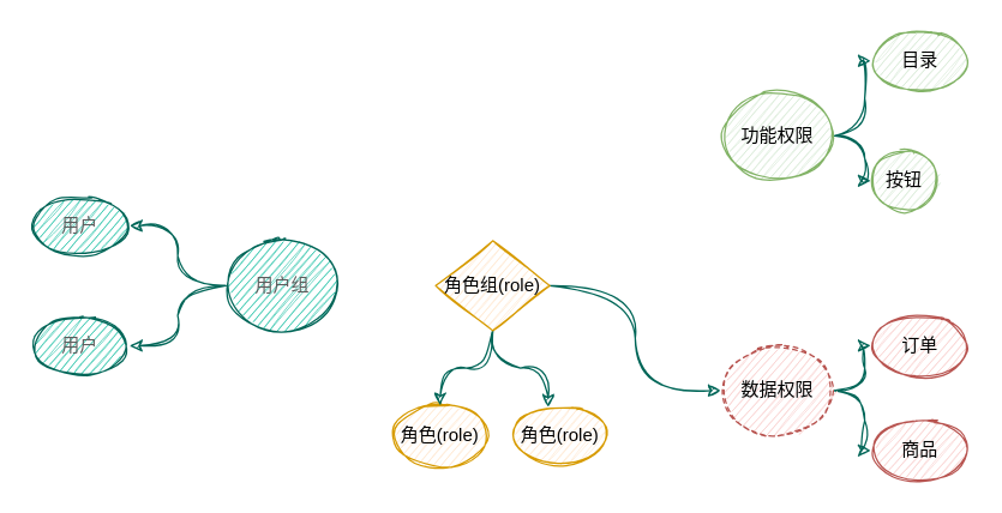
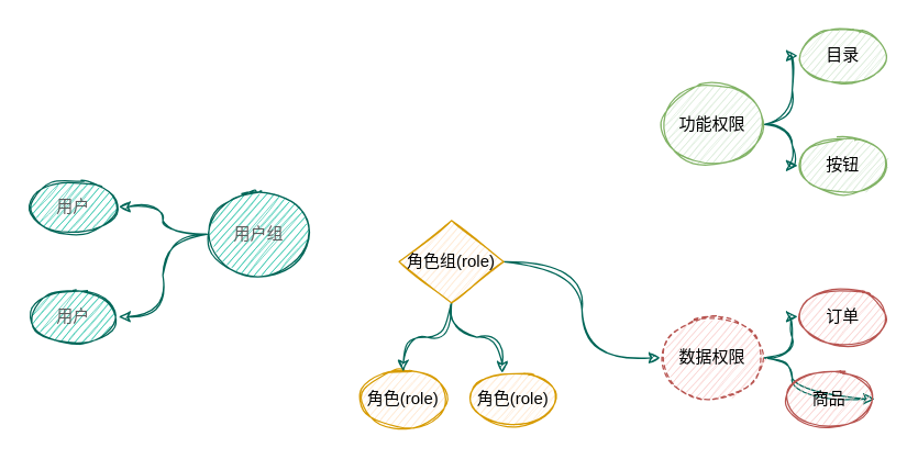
- <mxCell id="17" value="按钮" style="ellipse;whiteSpace=wrap;html=1;sketch=1;rounded=1;fillColor=#d5e8d4;strokeColor=#82b366;" vertex="1" parent="1"><mxGeometry x="580" y="100" width="45" height="40" as="geometry" /></mxCell>
+ <mxCell id="17" value="按钮" style="ellipse;whiteSpace=wrap;html=1;sketch=1;rounded=1;fillColor=#d5e8d4;strokeColor=#82b366;" vertex="1" parent="1"><mxGeometry x="580" y="100" width="66" height="40" as="geometry" /></mxCell>
- <mxCell id="10" value="用户组" style="ellipse;whiteSpace=wrap;html=1;sketch=1;rounded=1;fillColor=#21C0A5;strokeColor=#006658;fontColor=#5C5C5C;" vertex="1" parent="1"><mxGeometry x="150" y="160" width="76" height="60" as="geometry" /></mxCell>
+ <mxCell id="10" value="用户组" style="ellipse;whiteSpace=wrap;html=1;sketch=1;rounded=1;fillColor=#21C0A5;strokeColor=#006658;fontColor=#5C5C5C;" vertex="1" parent="1"><mxGeometry x="150" y="140" width="76" height="60" as="geometry" /></mxCell>
- <mxCell id="22" value="商品" style="ellipse;whiteSpace=wrap;html=1;sketch=1;rounded=1;fillColor=#f8cecc;strokeColor=#b85450;" vertex="1" parent="1"><mxGeometry x="580" y="280" width="66" height="40" as="geometry" /></mxCell>
+ <mxCell id="22" value="商品" style="ellipse;whiteSpace=wrap;html=1;sketch=1;rounded=1;fillColor=#f8cecc;strokeColor=#b85450;" vertex="1" parent="1"><mxGeometry x="570" y="270" width="66" height="40" as="geometry" /></mxCell>
